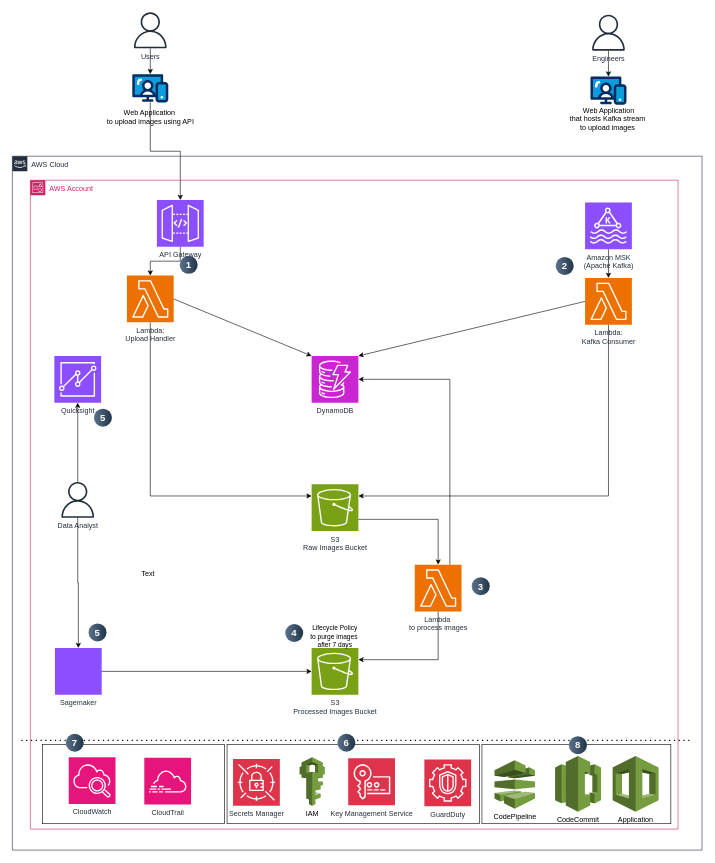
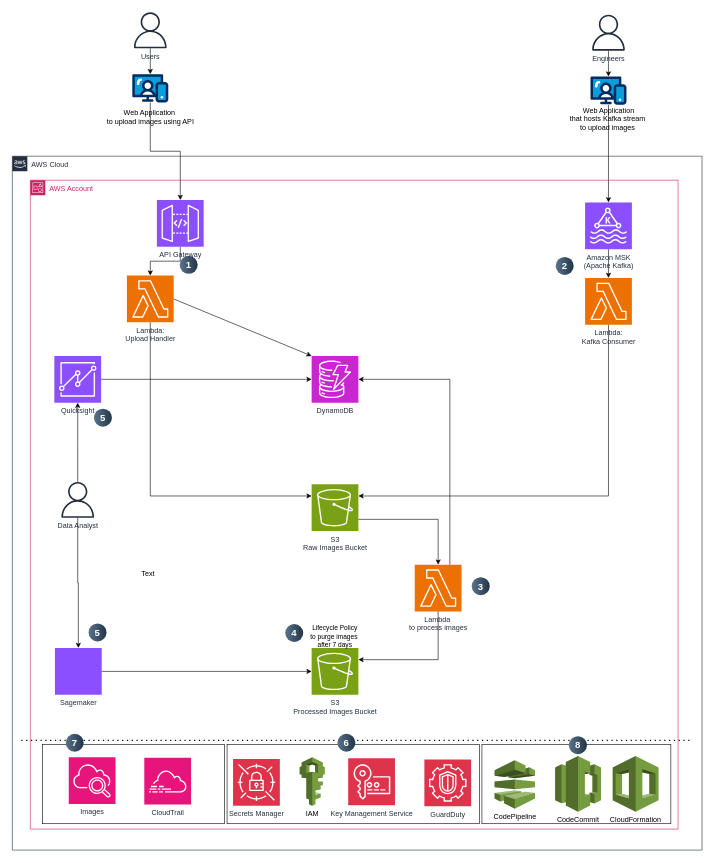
+ <mxCell id="8" value="" style="edgeStyle=orthogonalEdgeStyle;rounded=0;orthogonalLoop=1;jettySize=auto;html=1;" parent="1" source="9" target="13" edge="1"><mxGeometry relative="1" as="geometry" /></mxCell>
- <mxCell id="24" value="" style="endArrow=classic;html=1;rounded=0;entryX=1;entryY=0;entryDx=0;entryDy=0;entryPerimeter=0;exitX=0;exitY=0.5;exitDx=0;exitDy=0;exitPerimeter=0;" parent="1" source="15" target="33" edge="1"><mxGeometry width="50" height="50" relative="1" as="geometry"><mxPoint x="1053" y="509" as="sourcePoint" /><mxPoint x="1103" y="459" as="targetPoint" /></mxGeometry></mxCell>
+ <mxCell id="18" value="" style="edgeStyle=orthogonalEdgeStyle;rounded=0;orthogonalLoop=1;jettySize=auto;html=1;" parent="1" source="19" target="33" edge="1"><mxGeometry relative="1" as="geometry" /></mxCell>
- <mxCell id="35" value="CloudWatch" style="sketch=0;points=[[0,0,0],[0.25,0,0],[0.5,0,0],[0.75,0,0],[1,0,0],[0,1,0],[0.25,1,0],[0.5,1,0],[0.75,1,0],[1,1,0],[0,0.25,0],[0,0.5,0],[0,0.75,0],[1,0.25,0],[1,0.5,0],[1,0.75,0]];points=[[0,0,0],[0.25,0,0],[0.5,0,0],[0.75,0,0],[1,0,0],[0,1,0],[0.25,1,0],[0.5,1,0],[0.75,1,0],[1,1,0],[0,0.25,0],[0,0.5,0],[0,0.75,0],[1,0.25,0],[1,0.5,0],[1,0.75,0]];outlineConnect=0;fontColor=#232F3E;fillColor=#E7157B;strokeColor=#ffffff;dashed=0;verticalLabelPosition=bottom;verticalAlign=top;align=center;html=1;fontSize=12;fontStyle=0;aspect=fixed;shape=mxgraph.aws4.resourceIcon;resIcon=mxgraph.aws4.cloudwatch_2;" parent="29" vertex="1"><mxGeometry x="94" y="1002" width="78" height="78" as="geometry" /></mxCell>
+ <mxCell id="35" value="Images" style="sketch=0;points=[[0,0,0],[0.25,0,0],[0.5,0,0],[0.75,0,0],[1,0,0],[0,1,0],[0.25,1,0],[0.5,1,0],[0.75,1,0],[1,1,0],[0,0.25,0],[0,0.5,0],[0,0.75,0],[1,0.25,0],[1,0.5,0],[1,0.75,0]];points=[[0,0,0],[0.25,0,0],[0.5,0,0],[0.75,0,0],[1,0,0],[0,1,0],[0.25,1,0],[0.5,1,0],[0.75,1,0],[1,1,0],[0,0.25,0],[0,0.5,0],[0,0.75,0],[1,0.25,0],[1,0.5,0],[1,0.75,0]];outlineConnect=0;fontColor=#232F3E;fillColor=#E7157B;strokeColor=#ffffff;dashed=0;verticalLabelPosition=bottom;verticalAlign=top;align=center;html=1;fontSize=12;fontStyle=0;aspect=fixed;shape=mxgraph.aws4.resourceIcon;resIcon=mxgraph.aws4.cloudwatch_2;" parent="29" vertex="1"><mxGeometry x="94" y="1002" width="78" height="78" as="geometry" /></mxCell>
- <mxCell id="49" value="Application" style="outlineConnect=0;dashed=0;verticalLabelPosition=bottom;verticalAlign=top;align=center;html=1;shape=mxgraph.aws3.cloudformation;fillColor=#759C3E;gradientColor=none;" parent="29" vertex="1"><mxGeometry x="1001" y="1000" width="76.5" height="93" as="geometry" /></mxCell>
+ <mxCell id="49" value="CloudFormation" style="outlineConnect=0;dashed=0;verticalLabelPosition=bottom;verticalAlign=top;align=center;html=1;shape=mxgraph.aws3.cloudformation;fillColor=#759C3E;gradientColor=none;" parent="29" vertex="1"><mxGeometry x="1001" y="1000" width="76.5" height="93" as="geometry" /></mxCell>
